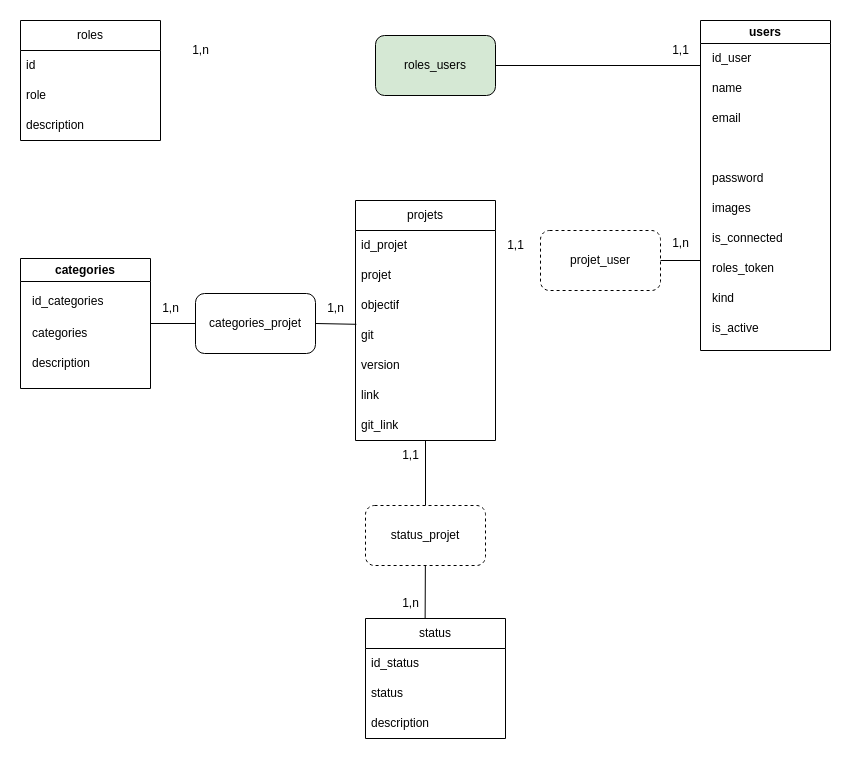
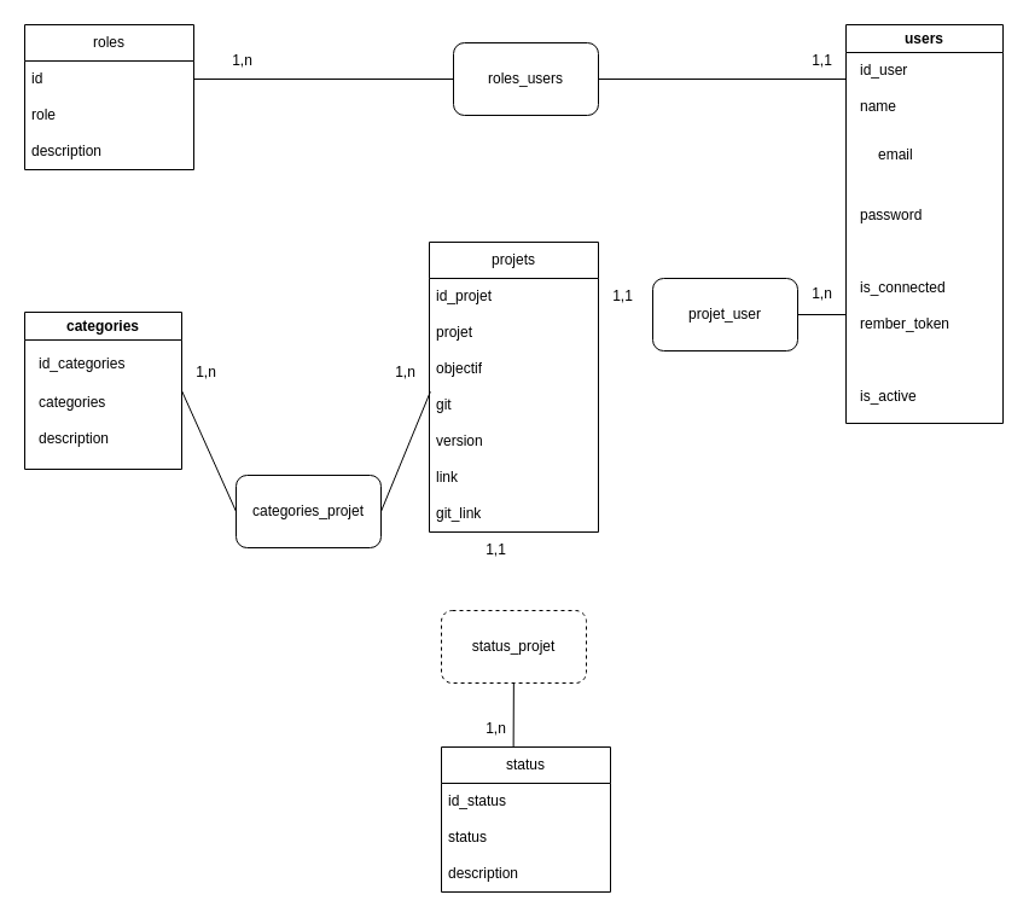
+ <mxCell id="21" value="" style="endArrow=none;html=1;rounded=0;" parent="1" source="17" target="20" edge="1"><mxGeometry width="50" height="50" relative="1" as="geometry"><mxPoint x="270" y="330" as="sourcePoint" /><mxPoint x="320" y="280" as="targetPoint" /></mxGeometry></mxCell>
- <mxCell id="20" value="roles_users" style="rounded=1;whiteSpace=wrap;html=1;textShadow=0;shadow=0;fillColor=#d5e8d4;" parent="1" vertex="1"><mxGeometry x="375" y="35" width="120" height="60" as="geometry" /></mxCell>
+ <mxCell id="20" value="roles_users" style="rounded=1;whiteSpace=wrap;html=1;textShadow=0;shadow=0;" parent="1" vertex="1"><mxGeometry x="375" y="35" width="120" height="60" as="geometry" /></mxCell>
- <mxCell id="9" value="email" style="text;html=1;align=left;verticalAlign=middle;resizable=0;points=[];autosize=1;strokeColor=none;fillColor=none;" parent="6" vertex="1"><mxGeometry x="10" y="83" width="50" height="30" as="geometry" /></mxCell>
+ <mxCell id="9" value="email" style="text;html=1;align=left;verticalAlign=middle;resizable=0;points=[];autosize=1;strokeColor=none;fillColor=none;" parent="6" vertex="1"><mxGeometry x="25" y="93" width="50" height="30" as="geometry" /></mxCell>
- <mxCell id="11" value="images" style="text;html=1;align=left;verticalAlign=middle;resizable=0;points=[];autosize=1;strokeColor=none;fillColor=none;" parent="6" vertex="1"><mxGeometry x="10" y="173" width="60" height="30" as="geometry" /></mxCell>
- <mxCell id="37" value="projet_user" style="rounded=1;whiteSpace=wrap;html=1;dashed=1;" vertex="1" parent="1"><mxGeometry x="540" y="230" width="120" height="60" as="geometry" /></mxCell>
+ <mxCell id="37" value="projet_user" style="rounded=1;whiteSpace=wrap;html=1;" vertex="1" parent="1"><mxGeometry x="540" y="230" width="120" height="60" as="geometry" /></mxCell>
- <mxCell id="13" value="roles_token" style="text;html=1;align=left;verticalAlign=middle;resizable=0;points=[];autosize=1;strokeColor=none;fillColor=none;" parent="6" vertex="1"><mxGeometry x="10" y="233" width="100" height="30" as="geometry" /></mxCell>
+ <mxCell id="13" value="rember_token" style="text;html=1;align=left;verticalAlign=middle;resizable=0;points=[];autosize=1;strokeColor=none;fillColor=none;" parent="6" vertex="1"><mxGeometry x="10" y="233" width="100" height="30" as="geometry" /></mxCell>
- <mxCell id="14" value="kind" style="text;html=1;align=left;verticalAlign=middle;resizable=0;points=[];autosize=1;strokeColor=none;fillColor=none;" parent="6" vertex="1"><mxGeometry x="10" y="263" width="50" height="30" as="geometry" /></mxCell>
- <mxCell id="46" value="categories_projet" style="rounded=1;whiteSpace=wrap;html=1;" vertex="1" parent="1"><mxGeometry x="195" y="293" width="120" height="60" as="geometry" /></mxCell>
+ <mxCell id="46" value="categories_projet" style="rounded=1;whiteSpace=wrap;html=1;" vertex="1" parent="1"><mxGeometry x="195" y="393" width="120" height="60" as="geometry" /></mxCell>
- <mxCell id="43" value="" style="endArrow=none;html=1;rounded=0;entryX=0.5;entryY=0;entryDx=0;entryDy=0;" edge="1" parent="1" source="36" target="41"><mxGeometry width="50" height="50" relative="1" as="geometry"><mxPoint x="360" y="600" as="sourcePoint" /><mxPoint x="410" y="550" as="targetPoint" /></mxGeometry></mxCell>
